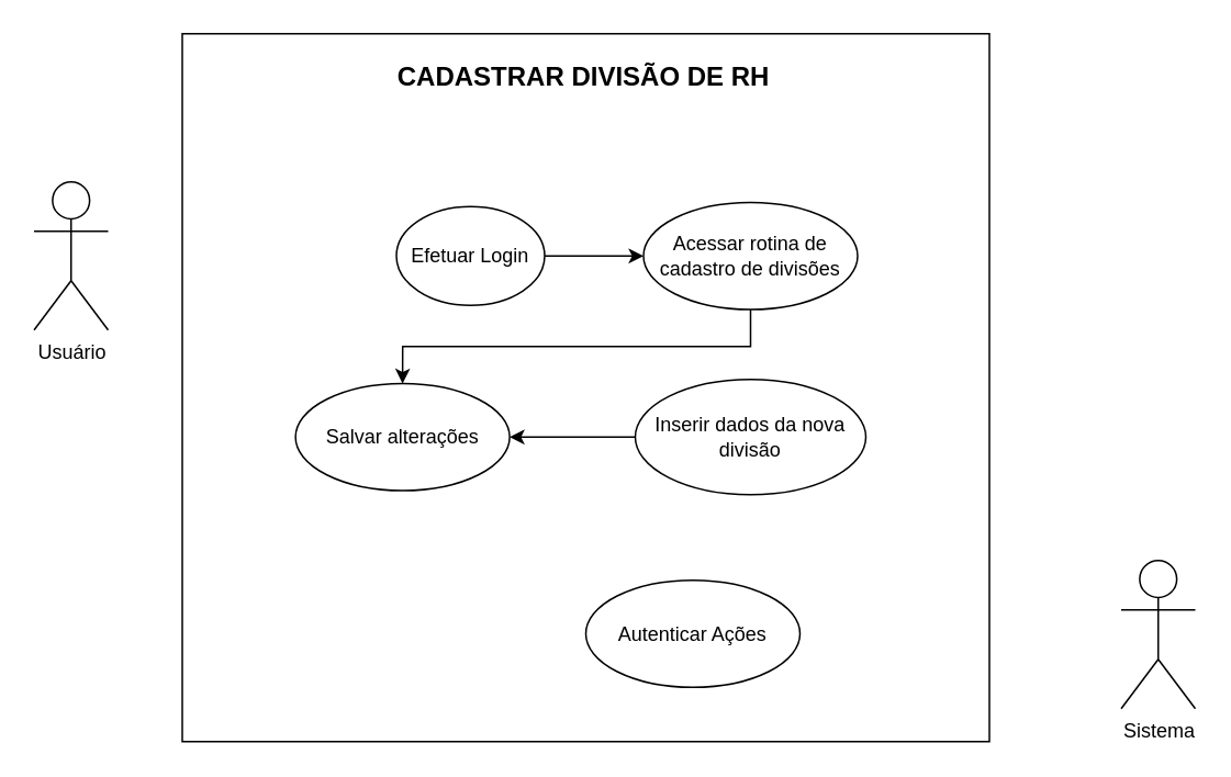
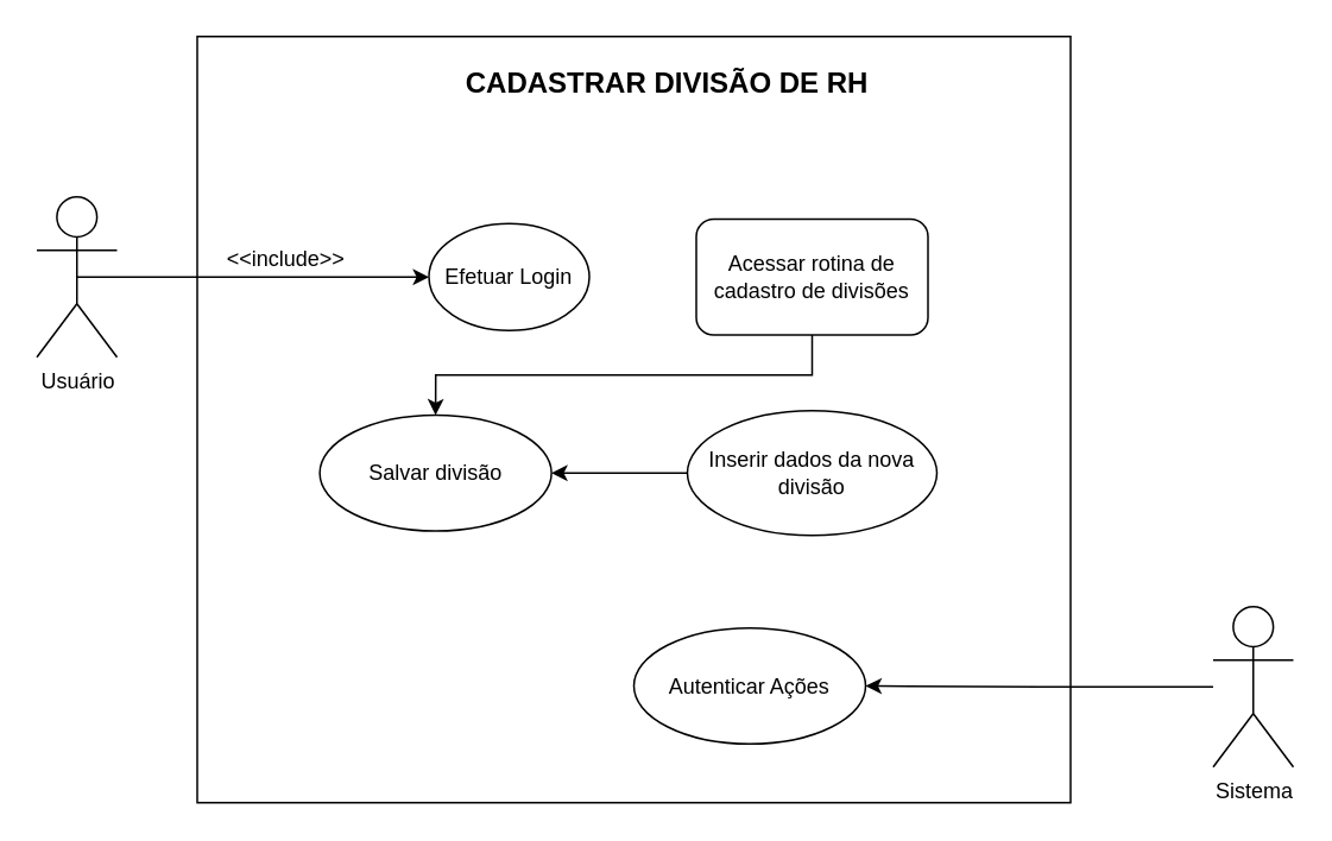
- <mxCell id="7" value="CADASTRAR DIVISÃO DE RH" style="text;whiteSpace=wrap;fontStyle=1;fontSize=16;" vertex="1" parent="1"><mxGeometry x="238.75" y="30" width="232.5" height="40" as="geometry" /></mxCell>
+ <mxCell id="7" value="CADASTRAR DIVISÃO DE RH" style="text;whiteSpace=wrap;fontStyle=1;fontSize=16;" vertex="1" parent="1"><mxGeometry x="258.75" y="30" width="232.5" height="40" as="geometry" /></mxCell>
+ <mxCell id="10" value="&amp;lt;&amp;lt;include&amp;gt;&amp;gt;" style="text;html=1;strokeColor=none;fillColor=none;align=center;verticalAlign=middle;whiteSpace=wrap;rounded=0;" vertex="1" parent="1"><mxGeometry x="130" y="130" width="60" height="30" as="geometry" /></mxCell>
+ <mxCell id="3" style="edgeStyle=orthogonalEdgeStyle;rounded=0;orthogonalLoop=1;jettySize=auto;html=1;exitX=0.5;exitY=0.5;exitDx=0;exitDy=0;exitPerimeter=0;entryX=0;entryY=0.5;entryDx=0;entryDy=0;" edge="1" parent="1" source="4" target="9"><mxGeometry relative="1" as="geometry" /></mxCell>
- <mxCell id="8" style="edgeStyle=orthogonalEdgeStyle;rounded=0;orthogonalLoop=1;jettySize=auto;html=1;exitX=1;exitY=0.5;exitDx=0;exitDy=0;" edge="1" parent="1" source="9" target="12"><mxGeometry relative="1" as="geometry" /></mxCell>
- <mxCell id="12" value="Acessar rotina de cadastro de divisões" style="ellipse;whiteSpace=wrap;html=1;" vertex="1" parent="1"><mxGeometry x="390" y="122.5" width="130" height="65" as="geometry" /></mxCell>
+ <mxCell id="12" value="Acessar rotina de cadastro de divisões" style="whiteSpace=wrap;html=1;rounded=1;" vertex="1" parent="1"><mxGeometry x="390" y="122.5" width="130" height="65" as="geometry" /></mxCell>
- <mxCell id="15" value="Salvar alterações" style="ellipse;whiteSpace=wrap;html=1;" vertex="1" parent="1"><mxGeometry x="178.75" y="232.5" width="130" height="65" as="geometry" /></mxCell>
+ <mxCell id="15" value="Salvar divisão" style="ellipse;whiteSpace=wrap;html=1;" vertex="1" parent="1"><mxGeometry x="178.75" y="232.5" width="130" height="65" as="geometry" /></mxCell>
+ <mxCell id="5" style="edgeStyle=orthogonalEdgeStyle;rounded=0;orthogonalLoop=1;jettySize=auto;html=1;entryX=1;entryY=0.5;entryDx=0;entryDy=0;" edge="1" parent="1" source="6" target="16"><mxGeometry relative="1" as="geometry" /></mxCell>
